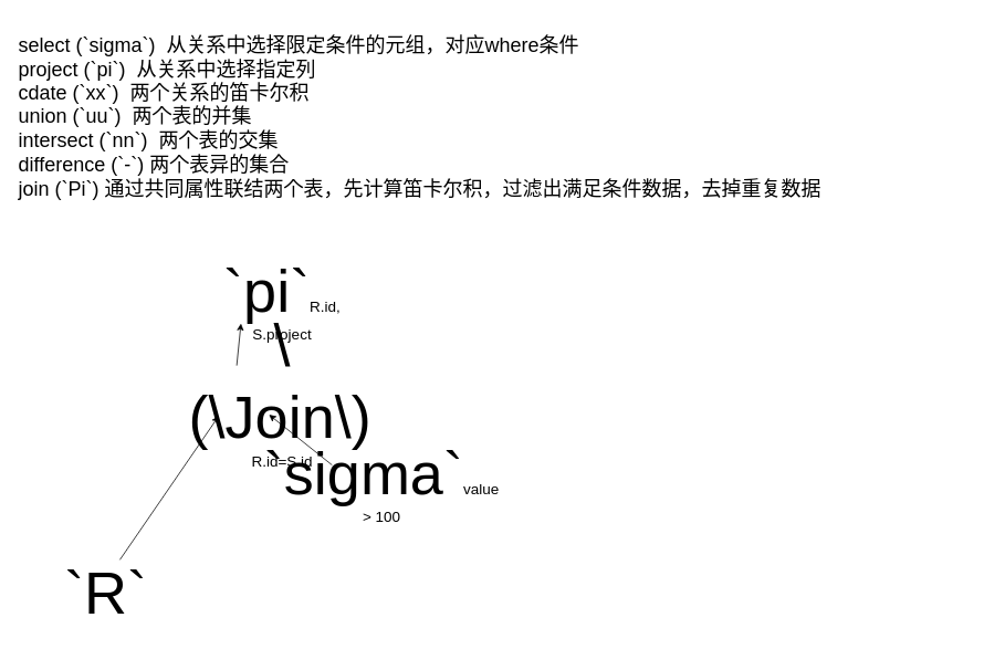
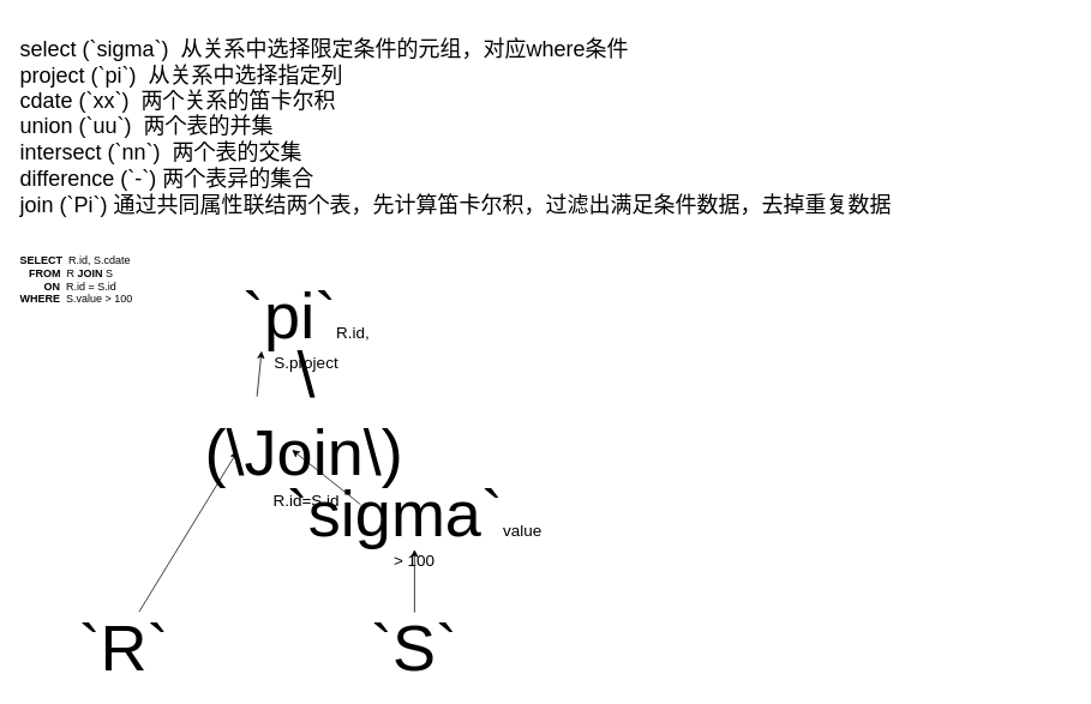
+ <mxCell id="6" value="&lt;div style=&quot;&quot;&gt;&lt;span style=&quot;background-color: initial;&quot;&gt;&lt;b style=&quot;&quot;&gt;SELECT&amp;nbsp; &lt;/b&gt;R.id, S.cdate&lt;/span&gt;&lt;/div&gt;&lt;div style=&quot;&quot;&gt;&lt;span style=&quot;background-color: initial;&quot;&gt;&amp;nbsp; &amp;nbsp;&lt;b&gt;FROM&amp;nbsp; &lt;/b&gt;R &lt;b&gt;JOIN &lt;/b&gt;S&lt;/span&gt;&lt;/div&gt;&lt;div style=&quot;&quot;&gt;&lt;span style=&quot;background-color: initial;&quot;&gt;&amp;nbsp; &amp;nbsp; &amp;nbsp; &amp;nbsp; &lt;b&gt;ON&amp;nbsp; &lt;/b&gt;R.id = S.id&lt;/span&gt;&lt;/div&gt;&lt;div style=&quot;&quot;&gt;&lt;span style=&quot;background-color: initial;&quot;&gt;&lt;b style=&quot;&quot;&gt;WHERE&amp;nbsp; &lt;/b&gt;S.value &amp;gt; 100&lt;/span&gt;&lt;/div&gt;" style="text;html=1;strokeColor=none;fillColor=none;align=left;verticalAlign=middle;whiteSpace=wrap;rounded=0;" vertex="1" parent="1"><mxGeometry x="20" y="270" width="170" height="80" as="geometry" /></mxCell>
+ <mxCell id="10" value="" style="endArrow=classic;html=1;rounded=0;exitX=0.5;exitY=0;exitDx=0;exitDy=0;" edge="1" parent="1" source="7" target="3"><mxGeometry width="50" height="50" relative="1" as="geometry"><mxPoint x="164" y="689" as="sourcePoint" /><mxPoint x="277" y="513" as="targetPoint" /></mxGeometry></mxCell>
- <mxCell id="8" value="&lt;font style=&quot;font-size: 72px;&quot;&gt;`R`&lt;/font&gt;" style="text;html=1;strokeColor=none;fillColor=none;align=center;verticalAlign=middle;whiteSpace=wrap;rounded=0;labelPosition=center;verticalLabelPosition=middle;" vertex="1" parent="1"><mxGeometry x="50" y="675" width="155" height="80" as="geometry" /></mxCell>
+ <mxCell id="8" value="&lt;font style=&quot;font-size: 72px;&quot;&gt;`R`&lt;/font&gt;" style="text;html=1;strokeColor=none;fillColor=none;align=center;verticalAlign=middle;whiteSpace=wrap;rounded=0;labelPosition=center;verticalLabelPosition=middle;" vertex="1" parent="1"><mxGeometry x="60" y="680" width="155" height="80" as="geometry" /></mxCell>
+ <mxCell id="7" value="&lt;font style=&quot;font-size: 72px;&quot;&gt;`S`&lt;/font&gt;" style="text;html=1;strokeColor=none;fillColor=none;align=center;verticalAlign=middle;whiteSpace=wrap;rounded=0;labelPosition=center;verticalLabelPosition=middle;" vertex="1" parent="1"><mxGeometry x="370" y="680" width="180" height="80" as="geometry" /></mxCell>
